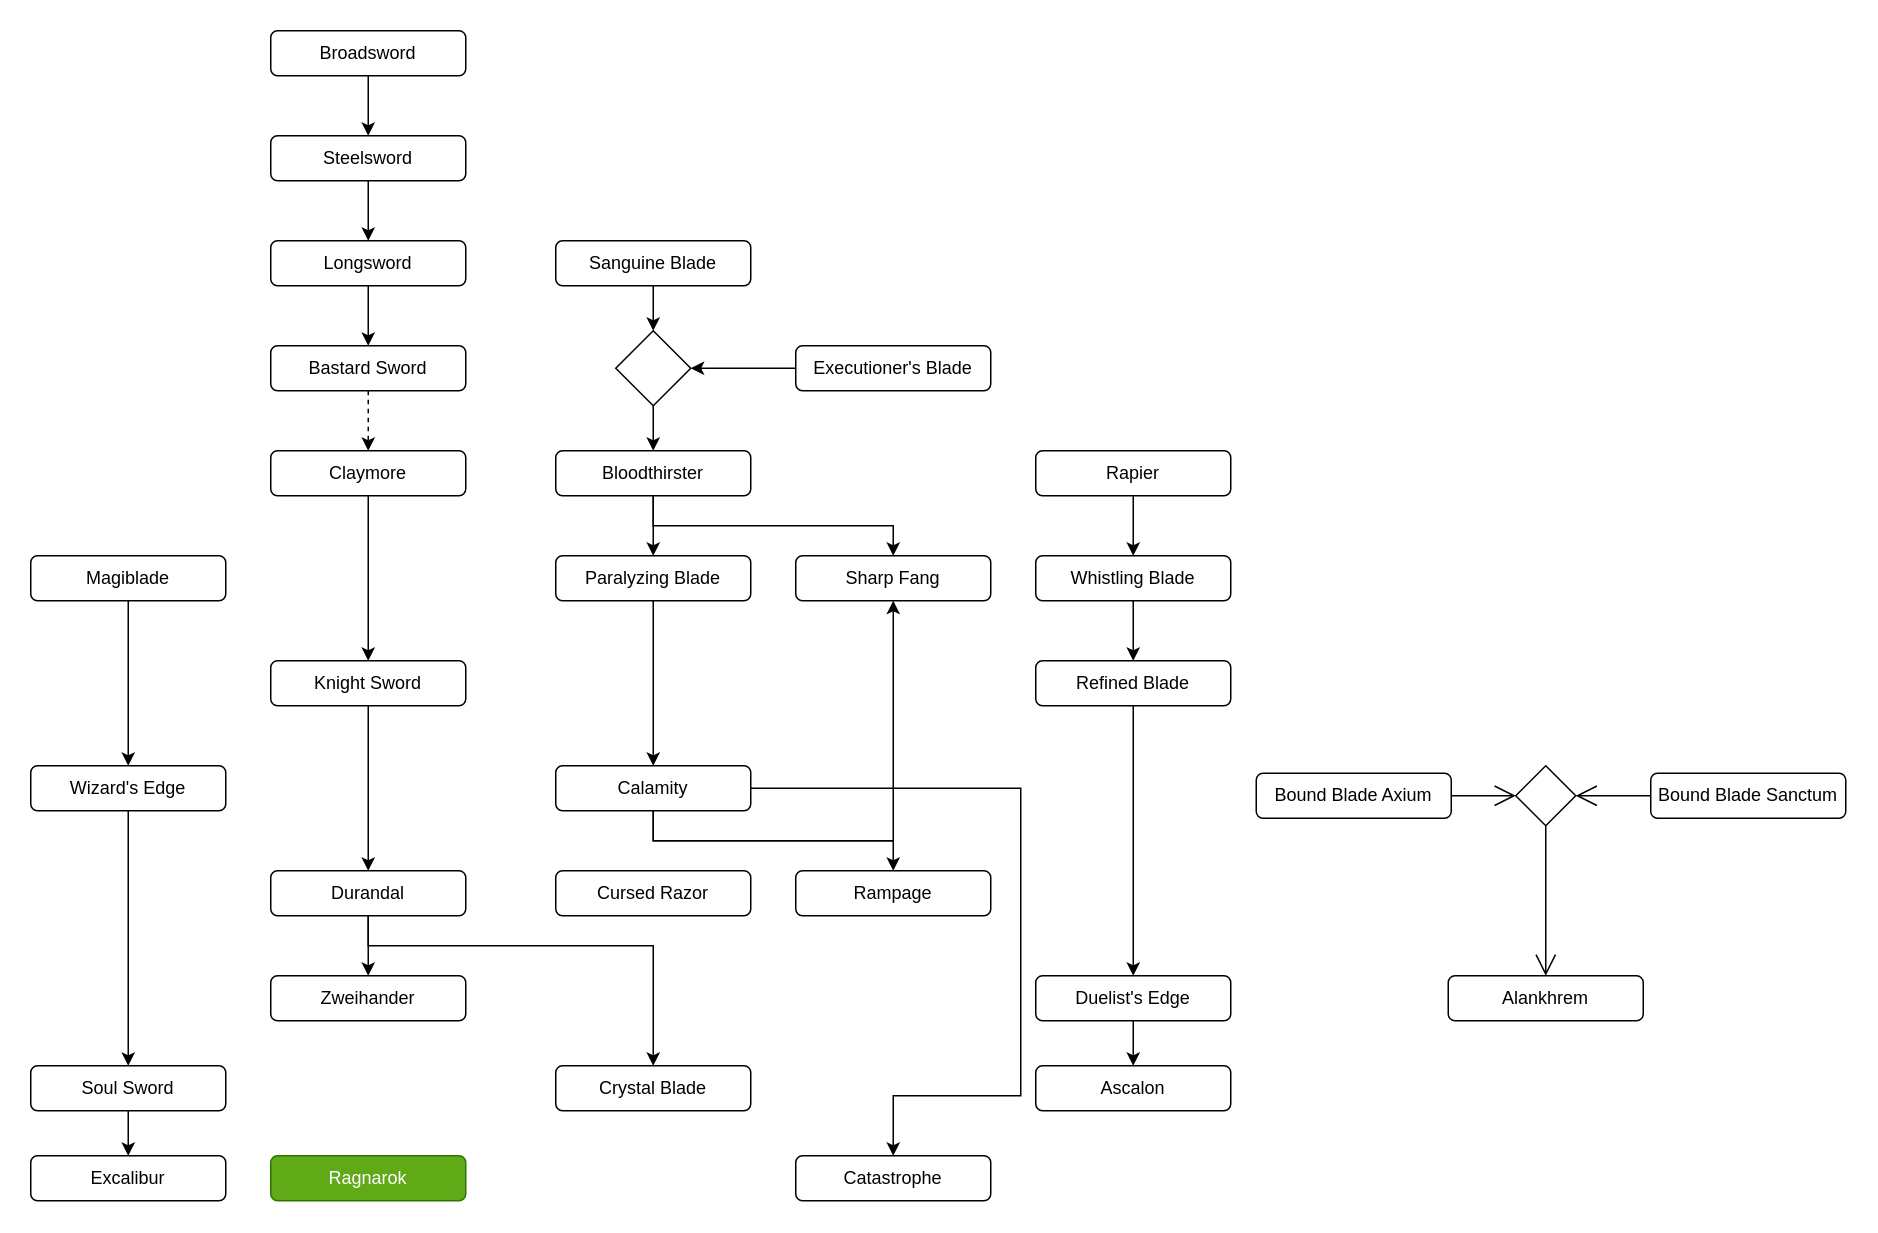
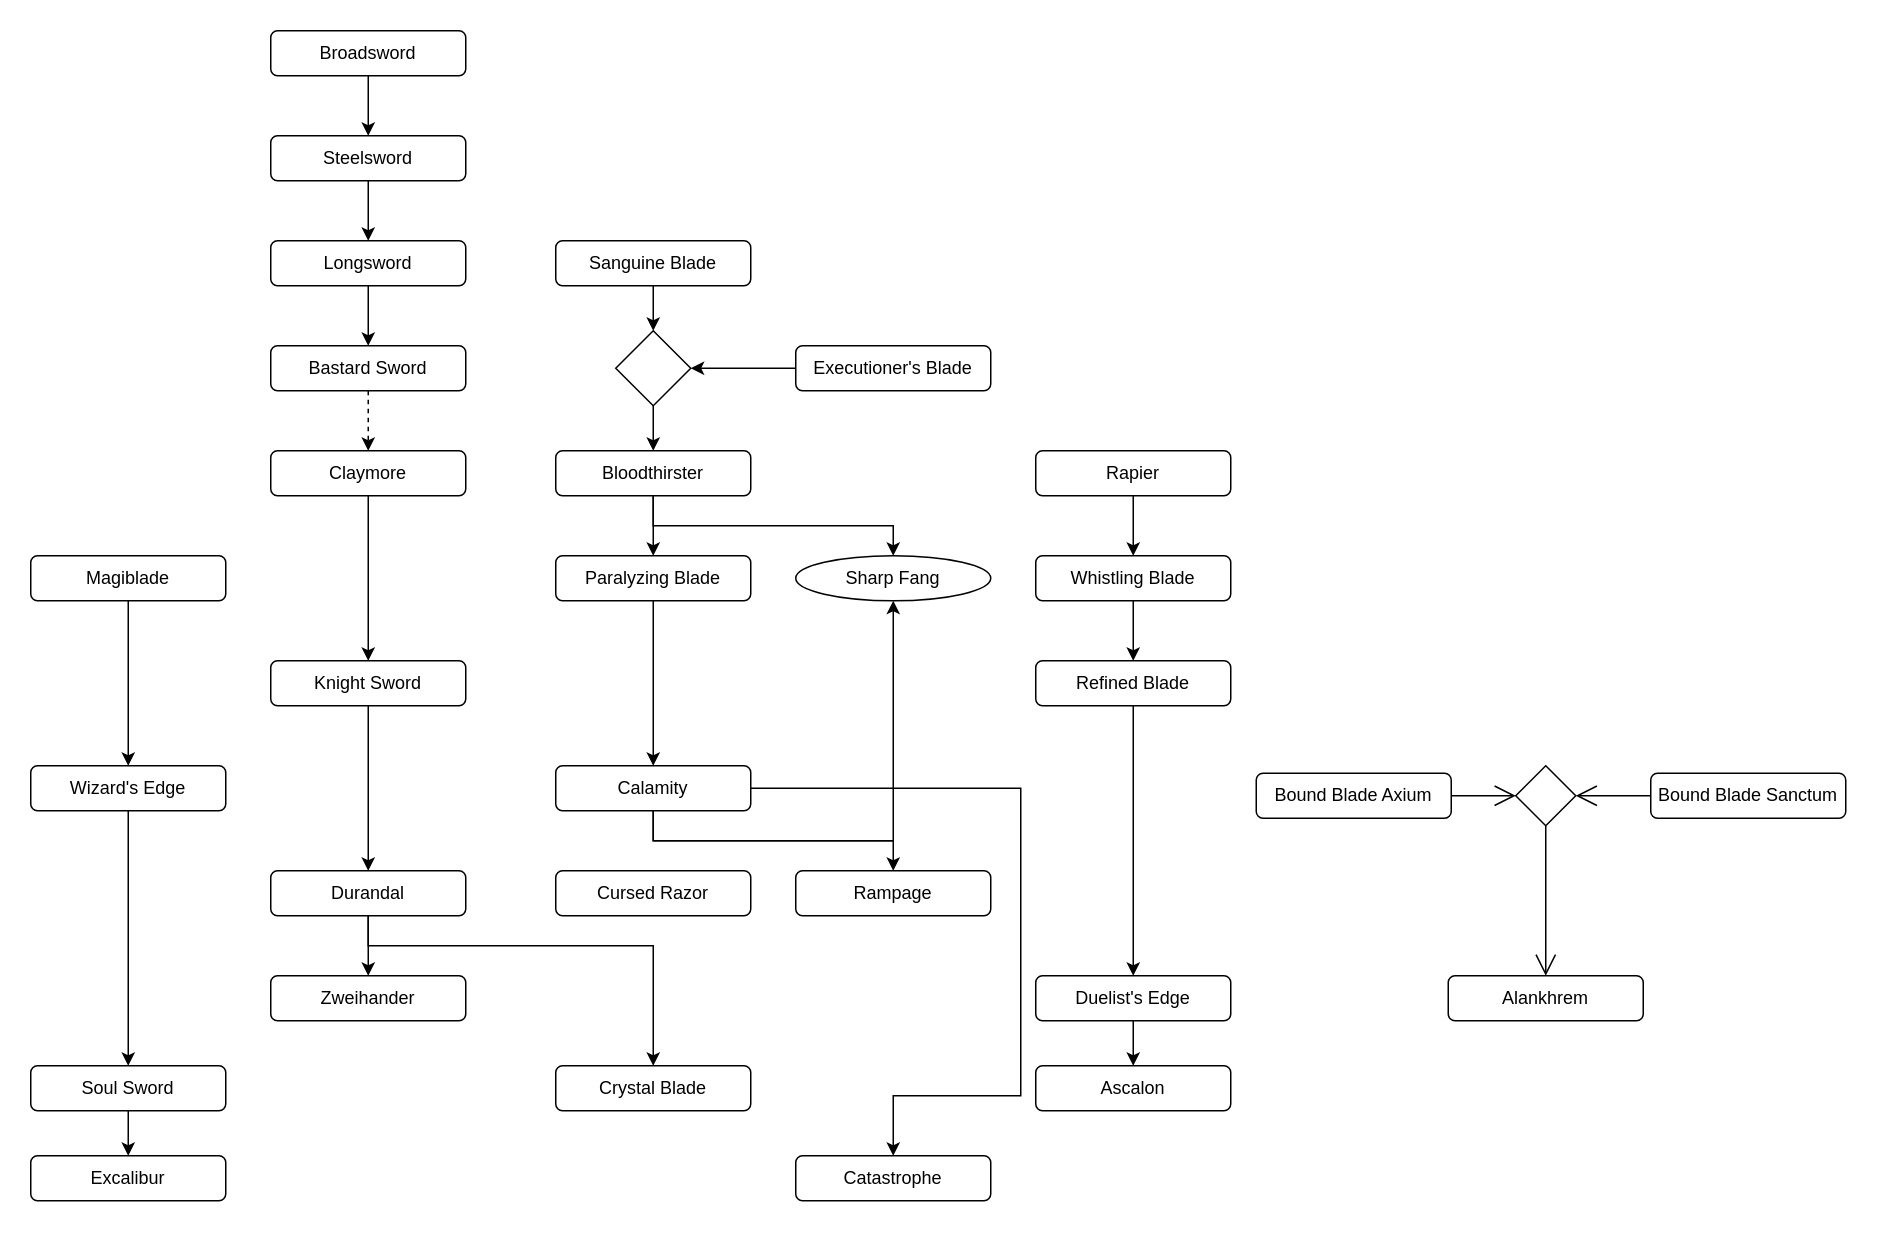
- <mxCell id="27" value="Sharp Fang" style="rounded=1;whiteSpace=wrap;html=1;" parent="1" vertex="1"><mxGeometry x="530" y="370" width="130" height="30" as="geometry" /></mxCell>
+ <mxCell id="27" value="Sharp Fang" style="ellipse;whiteSpace=wrap;html=1;" parent="1" vertex="1"><mxGeometry x="530" y="370" width="130" height="30" as="geometry" /></mxCell>
- <mxCell id="59" value="Ragnarok" style="rounded=1;whiteSpace=wrap;html=1;fillColor=#60a917;fontColor=#ffffff;strokeColor=#2D7600;" parent="1" vertex="1"><mxGeometry x="180" y="770" width="130" height="30" as="geometry" /></mxCell>
